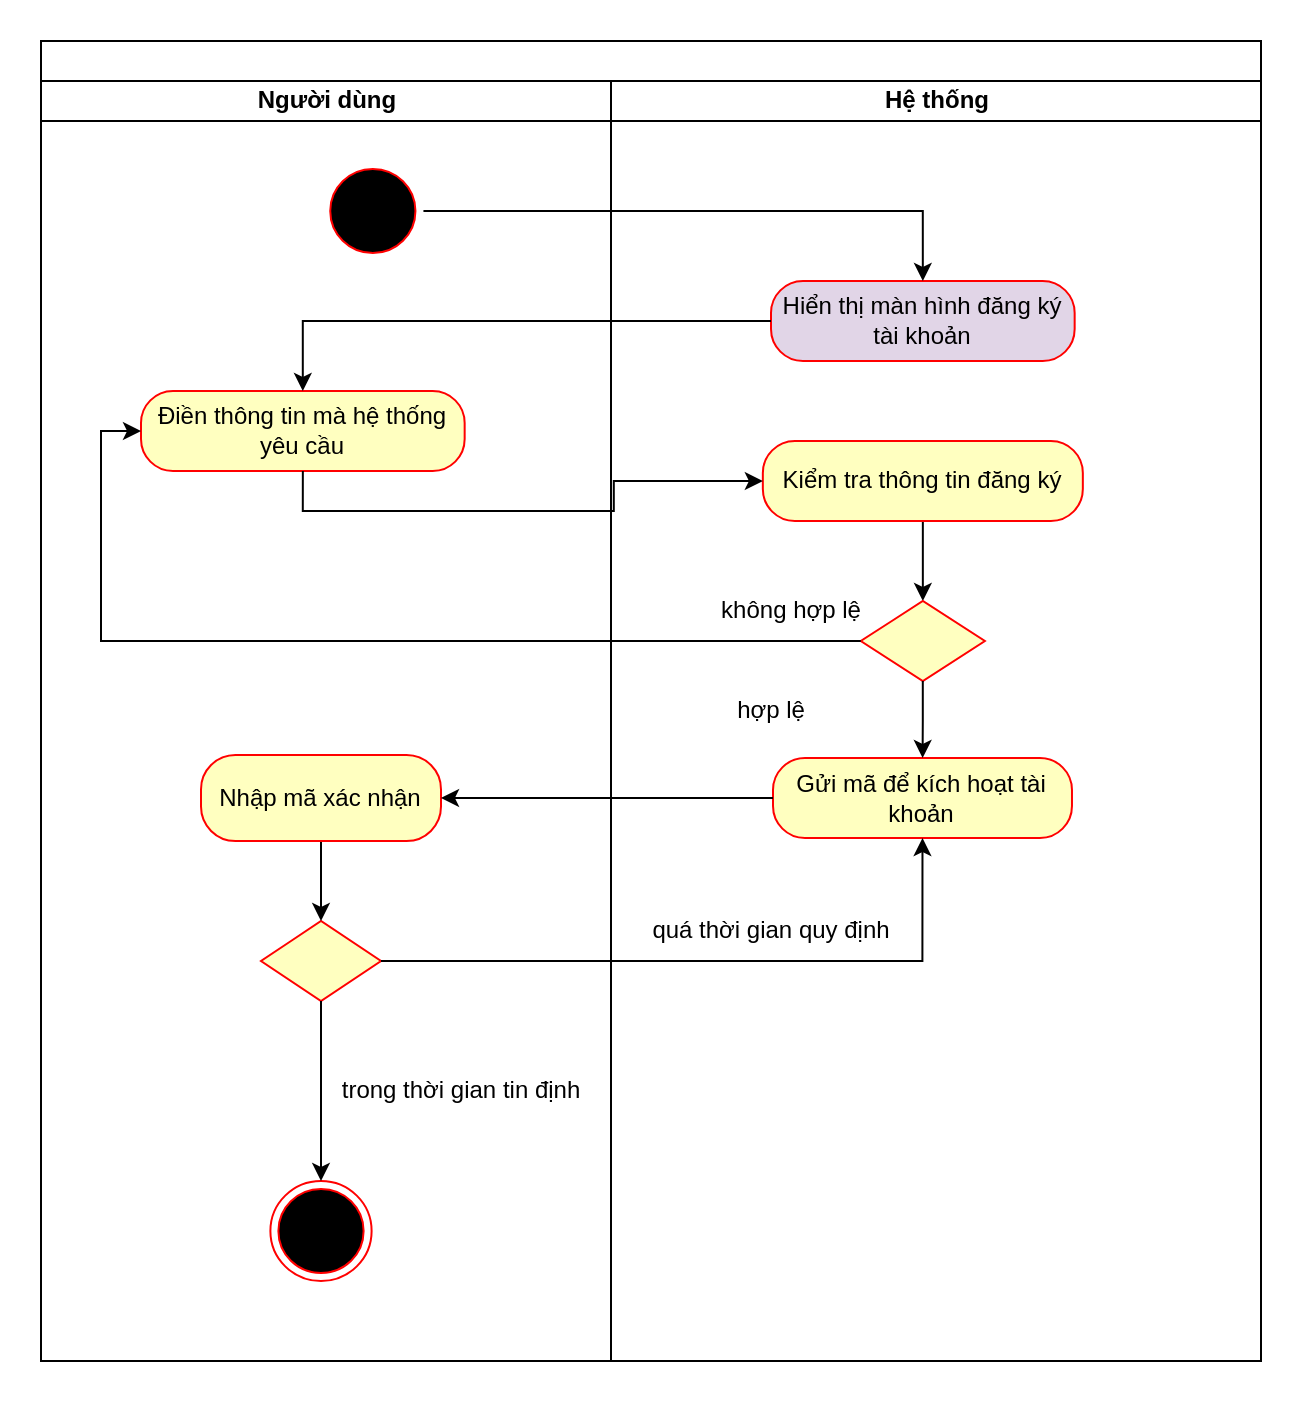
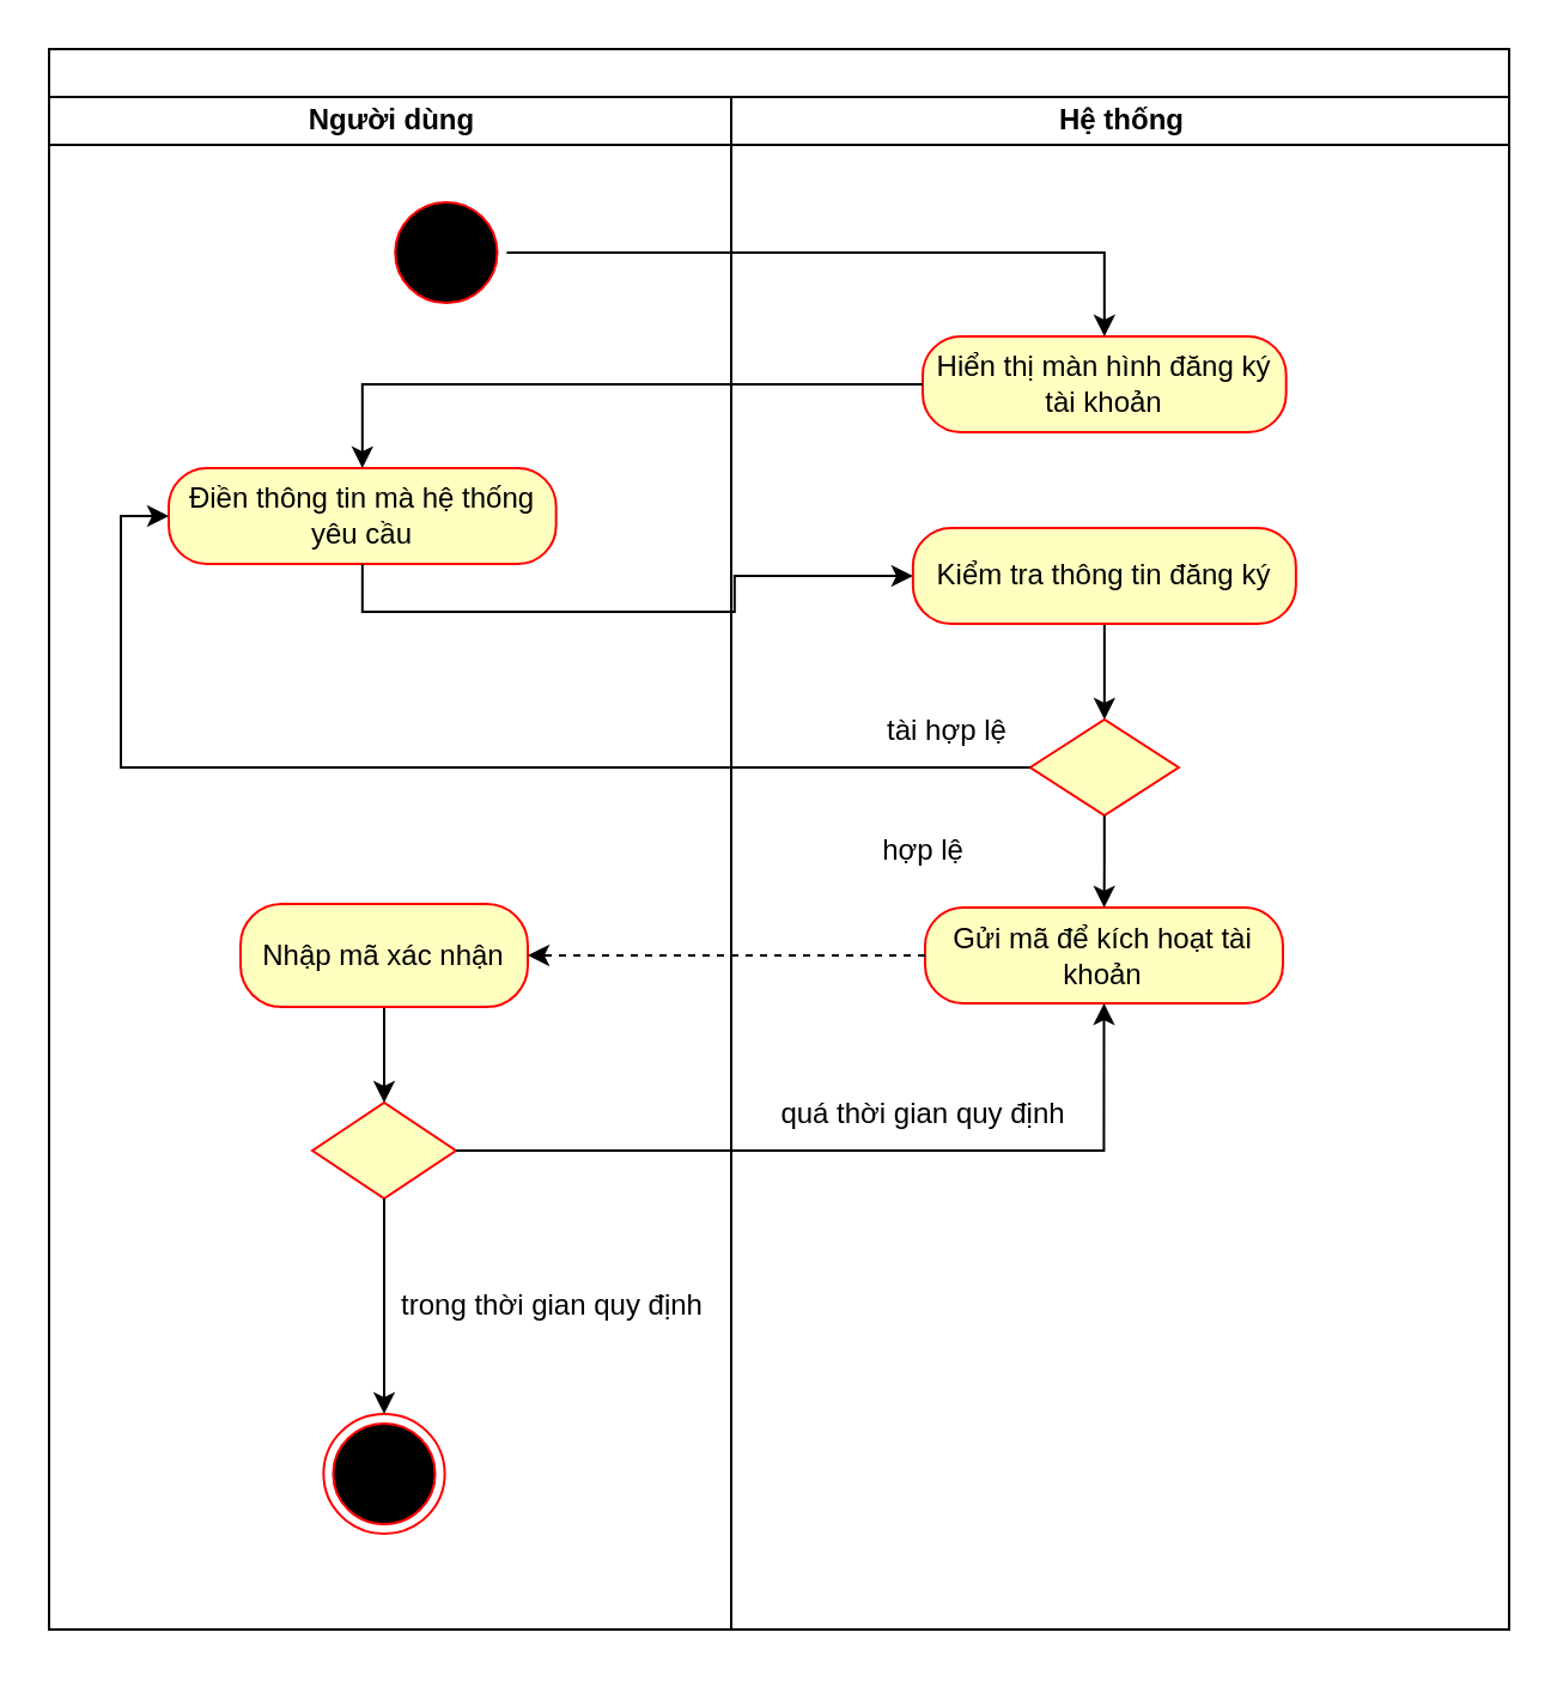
- <mxCell id="13" value="Hiển thị màn hình đăng ký tài khoản" style="rounded=1;whiteSpace=wrap;html=1;arcSize=40;fontColor=#000000;fillColor=#e1d5e7;strokeColor=#ff0000;" parent="10" vertex="1"><mxGeometry x="80" y="100" width="151.83" height="40" as="geometry" /></mxCell>
+ <mxCell id="13" value="Hiển thị màn hình đăng ký tài khoản" style="rounded=1;whiteSpace=wrap;html=1;arcSize=40;fontColor=#000000;fillColor=#ffffc0;strokeColor=#ff0000;" parent="10" vertex="1"><mxGeometry x="80" y="100" width="151.83" height="40" as="geometry" /></mxCell>
- <mxCell id="15" value="không hợp lệ" style="text;html=1;align=center;verticalAlign=middle;resizable=0;points=[];autosize=1;strokeColor=none;fillColor=none;" parent="10" vertex="1"><mxGeometry x="45" y="250" width="90" height="30" as="geometry" /></mxCell>
+ <mxCell id="15" value="tài hợp lệ" style="text;html=1;align=center;verticalAlign=middle;resizable=0;points=[];autosize=1;strokeColor=none;fillColor=none;" parent="10" vertex="1"><mxGeometry x="45" y="250" width="90" height="30" as="geometry" /></mxCell>
- <mxCell id="23" value="" style="edgeStyle=orthogonalEdgeStyle;rounded=0;orthogonalLoop=1;jettySize=auto;html=1;" parent="2" source="17" target="8" edge="1"><mxGeometry relative="1" as="geometry" /></mxCell>
+ <mxCell id="23" value="" style="edgeStyle=orthogonalEdgeStyle;rounded=0;orthogonalLoop=1;jettySize=auto;html=1;dashed=1;" parent="2" source="17" target="8" edge="1"><mxGeometry relative="1" as="geometry" /></mxCell>
- <mxCell id="9" value="&lt;font style=&quot;font-size: 12px;&quot;&gt;trong thời gian tin định&lt;/font&gt;" style="text;html=1;align=center;verticalAlign=middle;resizable=0;points=[];autosize=1;strokeColor=none;fillColor=none;" parent="3" vertex="1"><mxGeometry x="135.003" y="490" width="150" height="30" as="geometry" /></mxCell>
+ <mxCell id="9" value="&lt;font style=&quot;font-size: 12px;&quot;&gt;trong thời gian quy định&lt;/font&gt;" style="text;html=1;align=center;verticalAlign=middle;resizable=0;points=[];autosize=1;strokeColor=none;fillColor=none;" parent="3" vertex="1"><mxGeometry x="135.003" y="490" width="150" height="30" as="geometry" /></mxCell>
